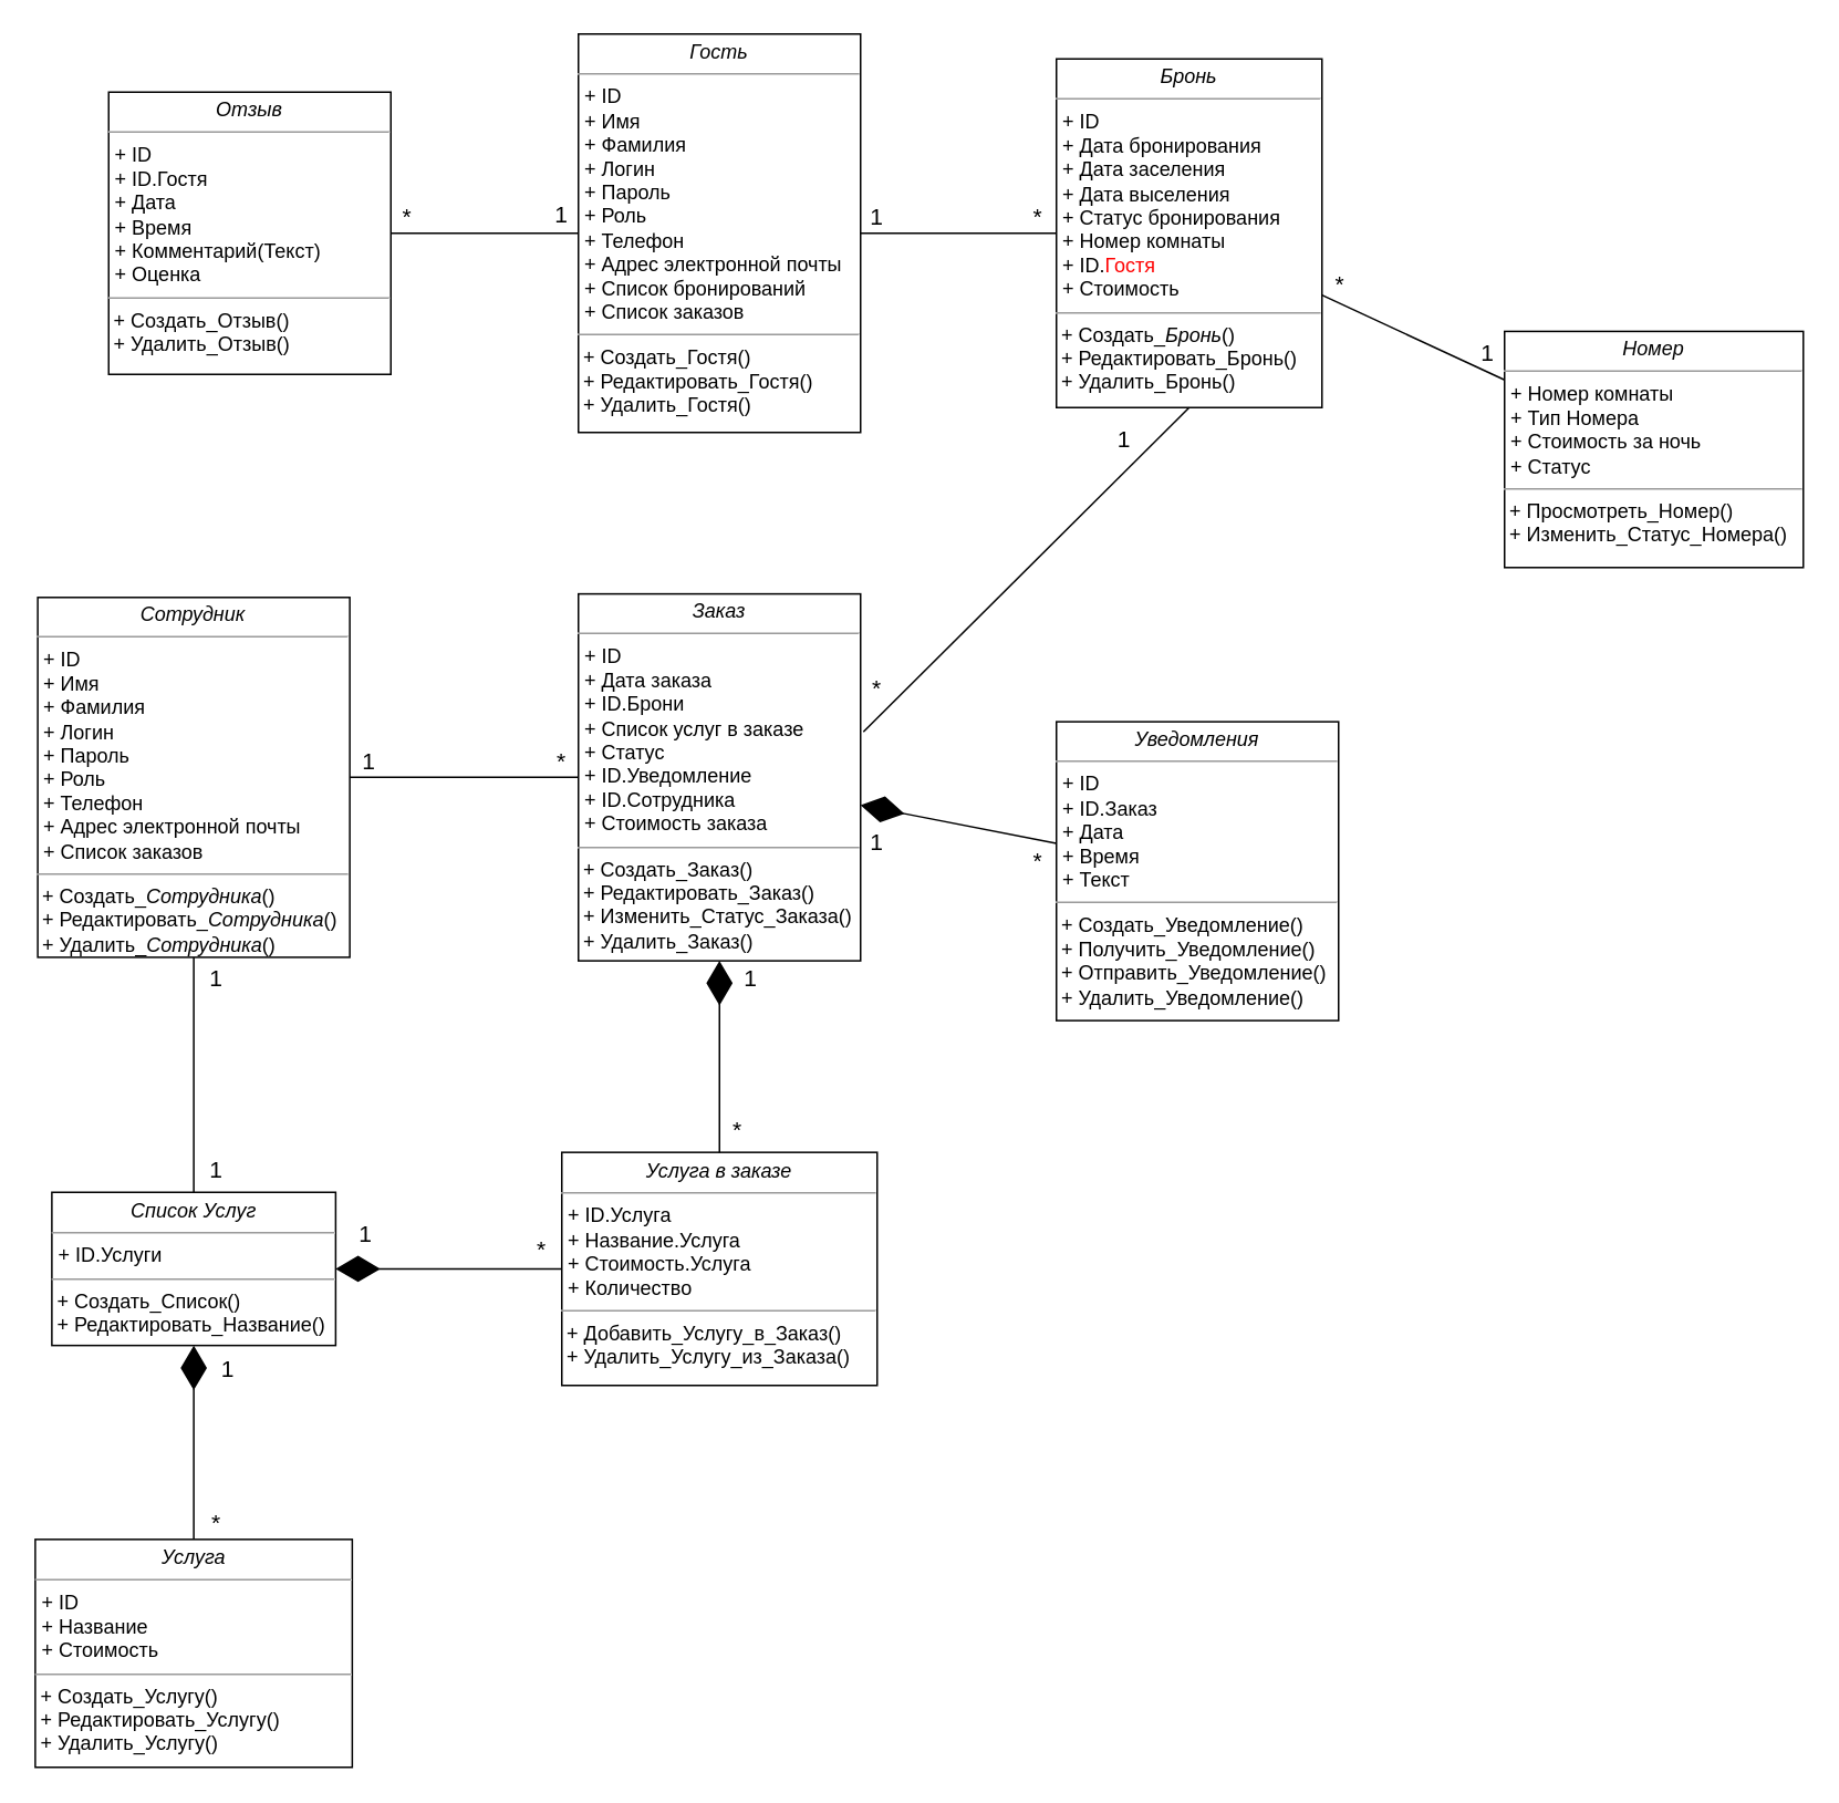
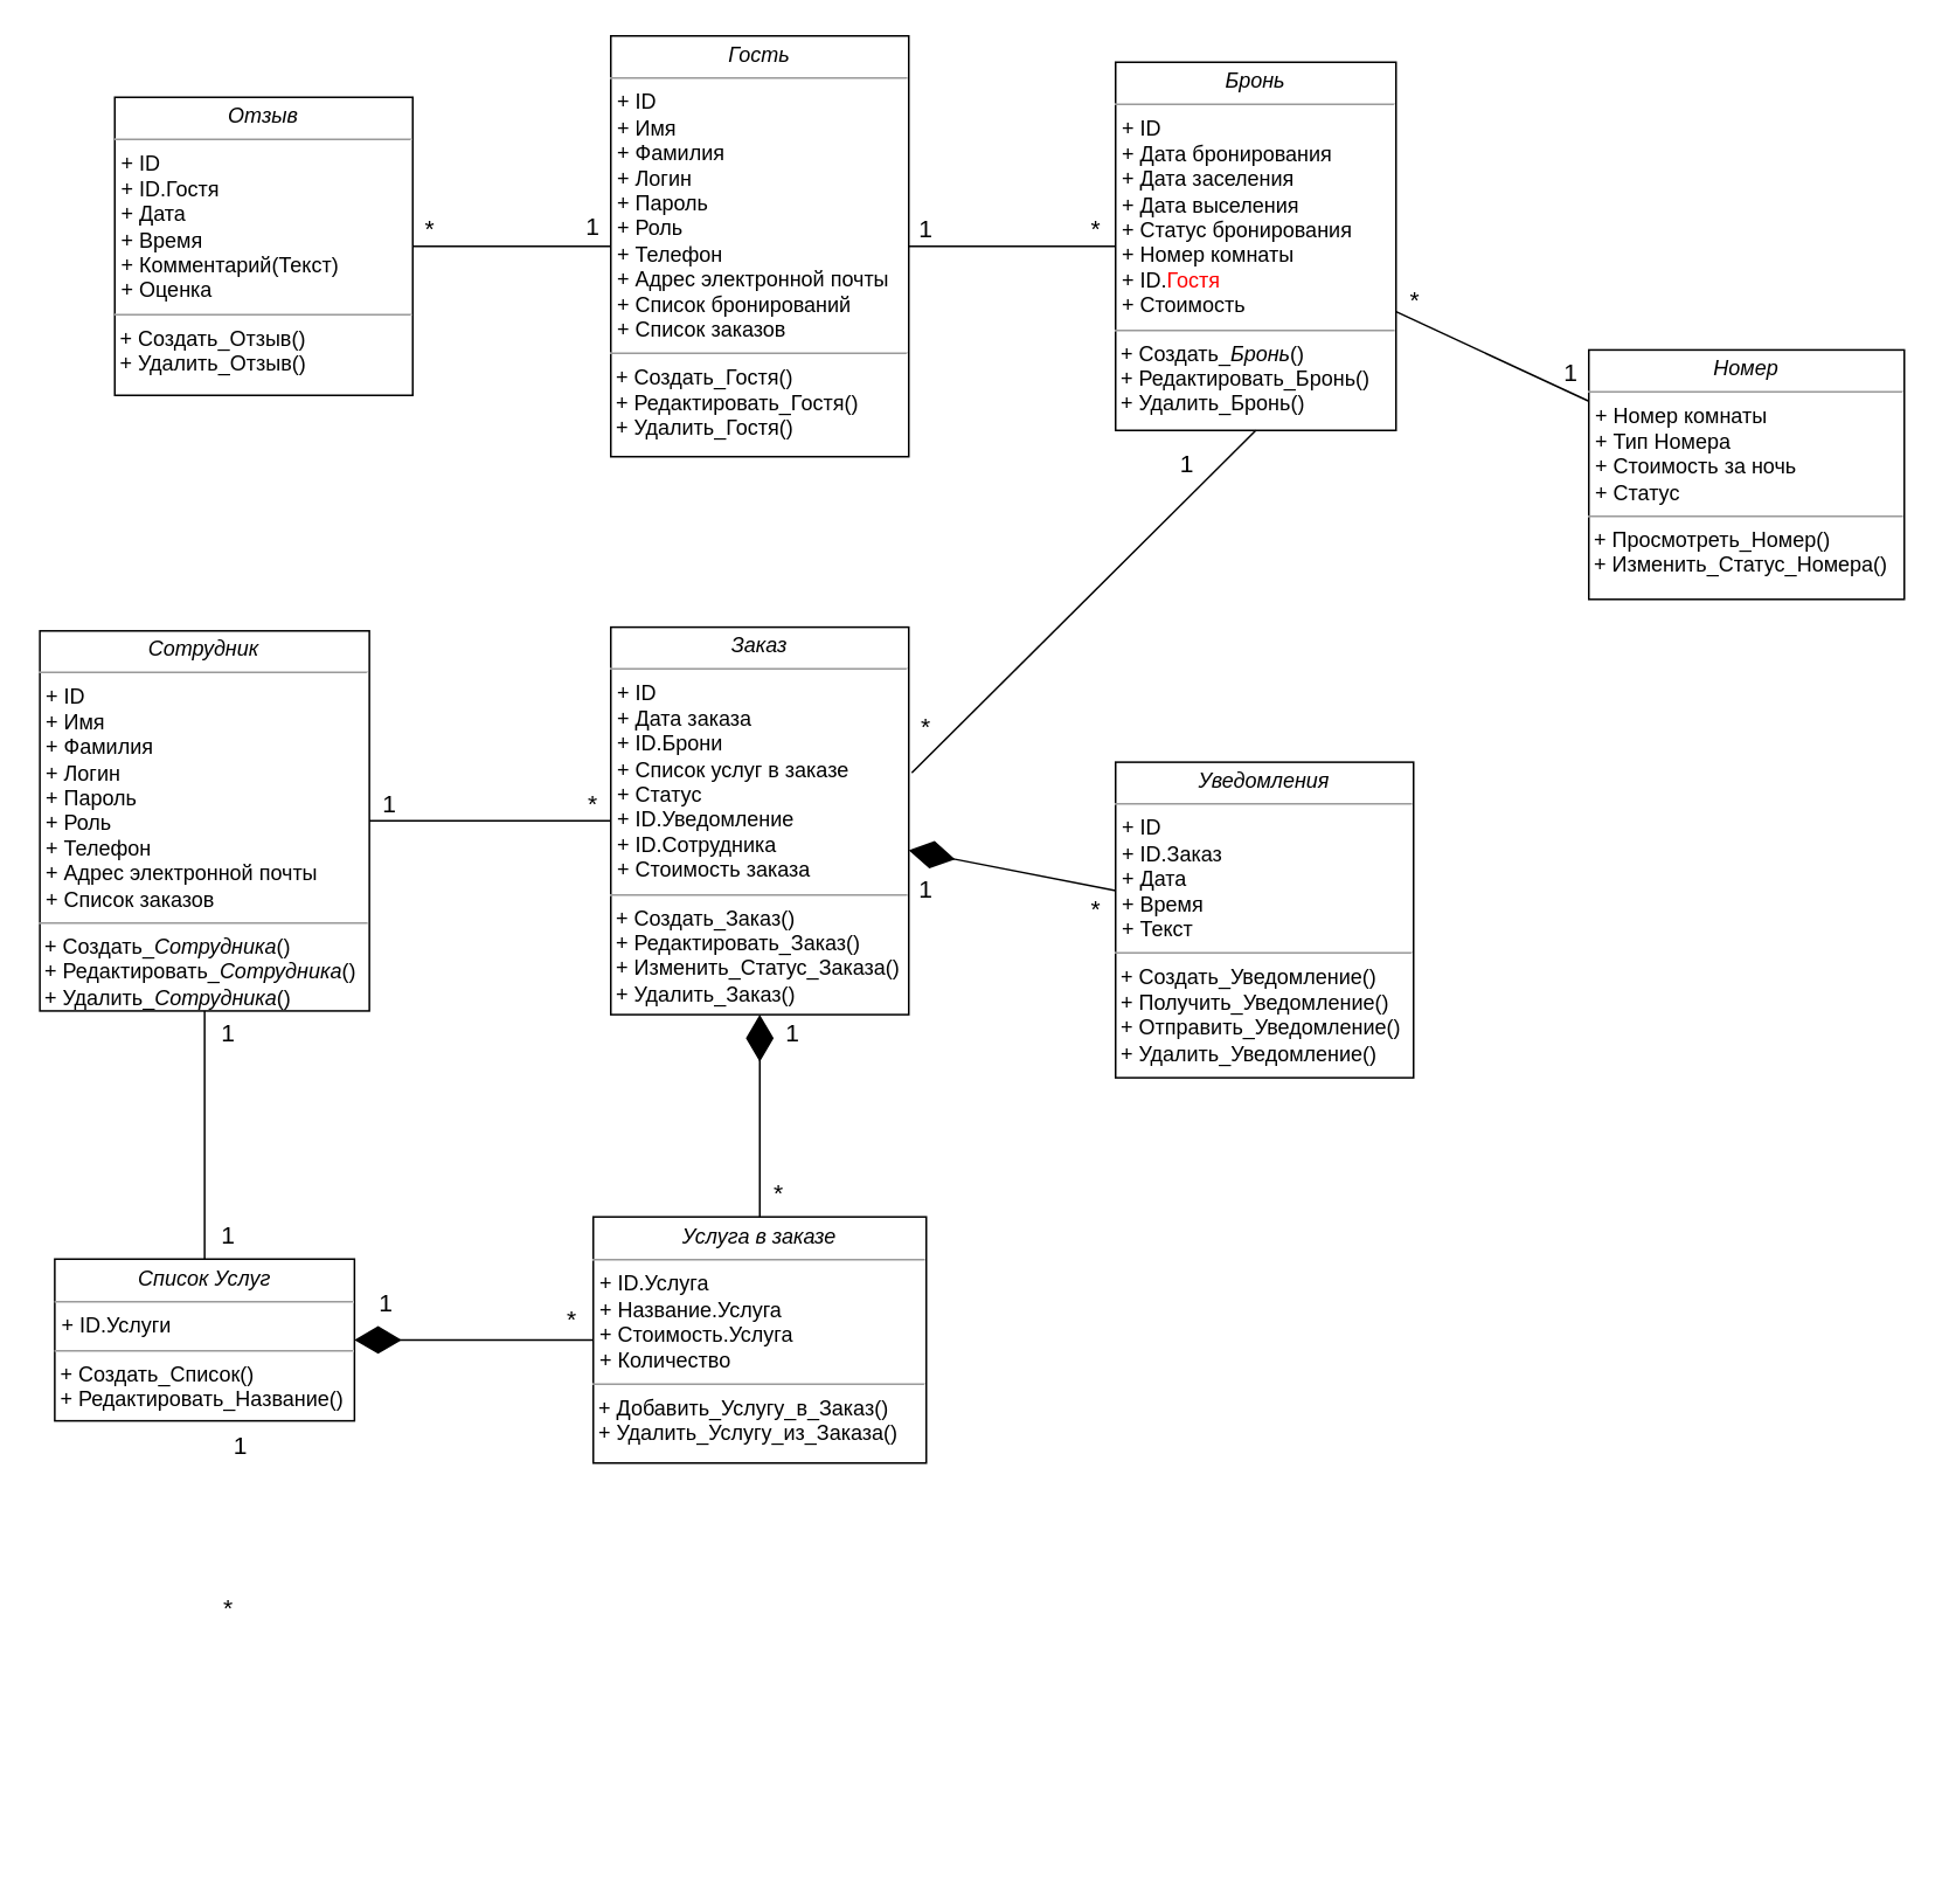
- <mxCell id="32" value="" style="endArrow=diamondThin;endFill=1;endSize=24;html=1;rounded=0;" parent="1" source="31" target="9" edge="1"><mxGeometry width="160" relative="1" as="geometry"><mxPoint x="-52" y="766.74" as="sourcePoint" /><mxPoint x="56" y="766.74" as="targetPoint" /></mxGeometry></mxCell>
- <mxCell id="31" value="&lt;p style=&quot;margin:0px;margin-top:4px;text-align:center;&quot;&gt;&lt;i&gt;Услуга&lt;/i&gt;&lt;/p&gt;&lt;hr size=&quot;1&quot;&gt;&lt;p style=&quot;margin:0px;margin-left:4px;&quot;&gt;+ &lt;font&gt;ID&lt;/font&gt;&lt;/p&gt;&lt;p style=&quot;margin:0px;margin-left:4px;&quot;&gt;+ Название&lt;/p&gt;&lt;p style=&quot;margin:0px;margin-left:4px;&quot;&gt;+ Стоимость&lt;br&gt;&lt;/p&gt;&lt;hr size=&quot;1&quot;&gt;&lt;p style=&quot;margin:0px;margin-left:4px;&quot;&gt;&lt;/p&gt;&amp;nbsp;&lt;font&gt;+ Создать_Услугу()&lt;br&gt;&amp;nbsp;+ Редактировать_Услугу()&lt;br style=&quot;border-color: var(--border-color);&quot;&gt;&amp;nbsp;+&amp;nbsp;Удалить_Услугу()&lt;br&gt;&lt;/font&gt;" style="verticalAlign=top;align=left;overflow=fill;fontSize=12;fontFamily=Helvetica;html=1;whiteSpace=wrap;fontColor=#000000;" parent="1" vertex="1"><mxGeometry x="20.75" y="926.74" width="191" height="137.26" as="geometry" /></mxCell>
